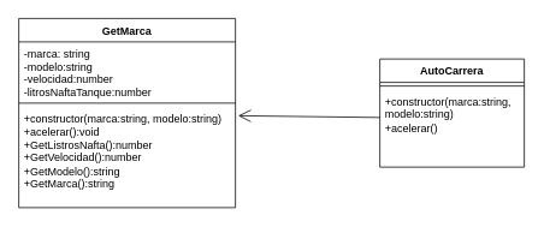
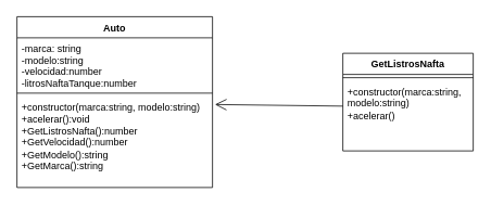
- <mxCell id="2" value="GetMarca" style="swimlane;fontStyle=1;align=center;verticalAlign=top;childLayout=stackLayout;horizontal=1;startSize=26;horizontalStack=0;resizeParent=1;resizeParentMax=0;resizeLast=0;collapsible=1;marginBottom=0;" vertex="1" parent="1"><mxGeometry x="20" y="20" width="240" height="210" as="geometry" /></mxCell>
+ <mxCell id="2" value="Auto" style="swimlane;fontStyle=1;align=center;verticalAlign=top;childLayout=stackLayout;horizontal=1;startSize=26;horizontalStack=0;resizeParent=1;resizeParentMax=0;resizeLast=0;collapsible=1;marginBottom=0;" vertex="1" parent="1"><mxGeometry x="20" y="20" width="240" height="210" as="geometry" /></mxCell>
- <mxCell id="6" value="AutoCarrera" style="swimlane;fontStyle=1;align=center;verticalAlign=top;childLayout=stackLayout;horizontal=1;startSize=26;horizontalStack=0;resizeParent=1;resizeParentMax=0;resizeLast=0;collapsible=1;marginBottom=0;" vertex="1" parent="1"><mxGeometry x="420" y="65" width="160" height="120" as="geometry" /></mxCell>
+ <mxCell id="6" value="GetListrosNafta" style="swimlane;fontStyle=1;align=center;verticalAlign=top;childLayout=stackLayout;horizontal=1;startSize=26;horizontalStack=0;resizeParent=1;resizeParentMax=0;resizeLast=0;collapsible=1;marginBottom=0;" vertex="1" parent="1"><mxGeometry x="420" y="65" width="160" height="120" as="geometry" /></mxCell>
